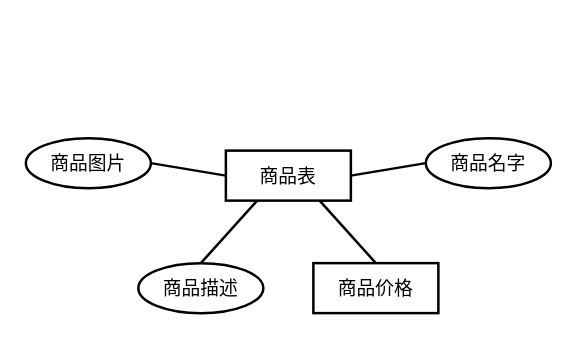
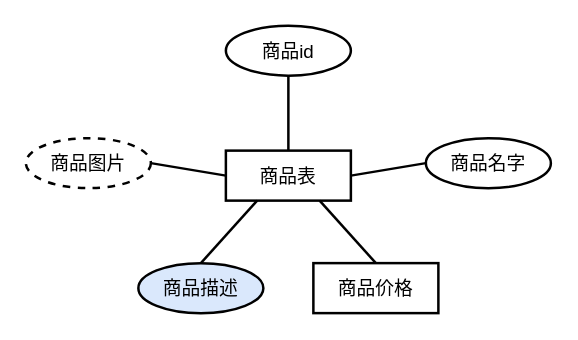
+ <mxCell id="5" value="商品id" style="ellipse;whiteSpace=wrap;html=1;align=center;strokeWidth=2;fontSize=15;" parent="1" vertex="1"><mxGeometry x="180" y="20" width="100" height="40" as="geometry" /></mxCell>
+ <mxCell id="8" value="" style="endArrow=none;html=1;rounded=0;strokeWidth=2;entryX=0.5;entryY=1;entryDx=0;entryDy=0;exitX=0.5;exitY=0;exitDx=0;exitDy=0;fontSize=15;" parent="1" source="2" target="5" edge="1"><mxGeometry relative="1" as="geometry"><mxPoint x="0" y="10" as="sourcePoint" /><mxPoint x="160" y="10" as="targetPoint" /></mxGeometry></mxCell>
- <mxCell id="7" value="商品图片" style="ellipse;whiteSpace=wrap;html=1;align=center;strokeWidth=2;fontSize=15;" parent="1" vertex="1"><mxGeometry x="20" y="110" width="100" height="40" as="geometry" /></mxCell>
+ <mxCell id="7" value="商品图片" style="ellipse;whiteSpace=wrap;html=1;align=center;strokeWidth=2;fontSize=15;dashed=1;" parent="1" vertex="1"><mxGeometry x="20" y="110" width="100" height="40" as="geometry" /></mxCell>
- <mxCell id="4" value="商品描述" style="ellipse;whiteSpace=wrap;html=1;align=center;strokeWidth=2;fontSize=15;" parent="1" vertex="1"><mxGeometry x="110" y="210" width="100" height="40" as="geometry" /></mxCell>
+ <mxCell id="4" value="商品描述" style="ellipse;whiteSpace=wrap;html=1;align=center;strokeWidth=2;fontSize=15;fillColor=#dae8fc;" parent="1" vertex="1"><mxGeometry x="110" y="210" width="100" height="40" as="geometry" /></mxCell>
